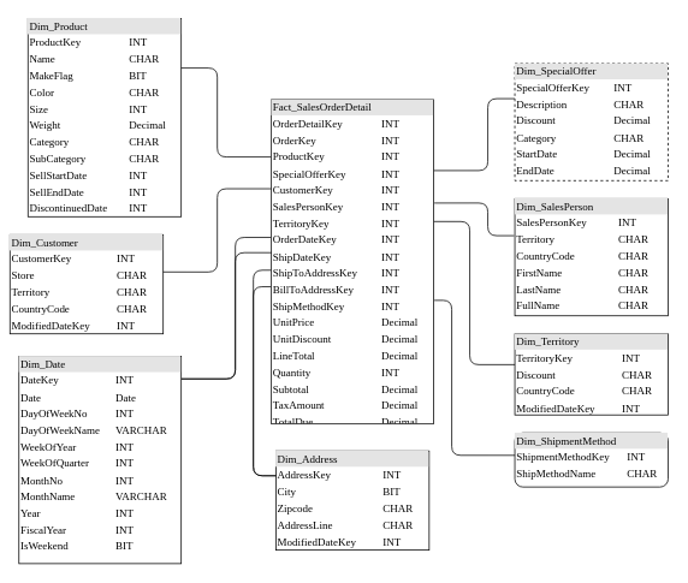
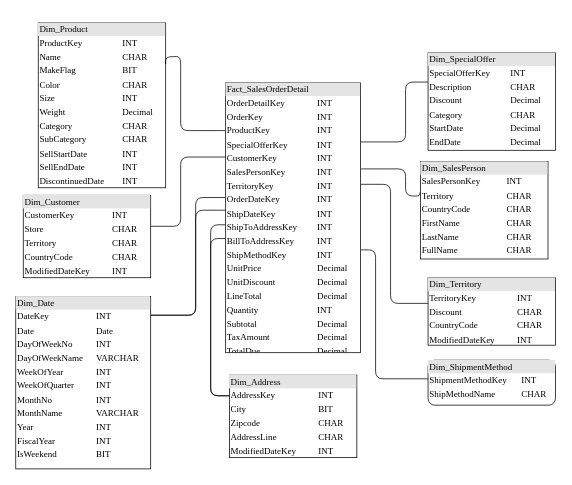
- <mxCell id="5" value="&lt;div style=&quot;box-sizing: border-box ; width: 100% ; background: #e4e4e4 ; padding: 2px&quot;&gt;Dim_Product&lt;/div&gt;&lt;table style=&quot;width: 100% ; font-size: 1em&quot; cellspacing=&quot;0&quot; cellpadding=&quot;2&quot;&gt;&lt;tbody&gt;&lt;tr&gt;&lt;td&gt;ProductKey&lt;/td&gt;&lt;td&gt;INT&lt;/td&gt;&lt;td&gt;&lt;br&gt;&lt;/td&gt;&lt;/tr&gt;&lt;tr&gt;&lt;td&gt;Name&lt;/td&gt;&lt;td&gt;CHAR&lt;/td&gt;&lt;td&gt;&lt;br&gt;&lt;/td&gt;&lt;/tr&gt;&lt;tr&gt;&lt;td&gt;MakeFlag&lt;/td&gt;&lt;td&gt;BIT&lt;/td&gt;&lt;td&gt;&lt;br&gt;&lt;/td&gt;&lt;/tr&gt;&lt;tr&gt;&lt;td&gt;Color&lt;br&gt;&lt;/td&gt;&lt;td&gt;CHAR&lt;/td&gt;&lt;td&gt;&lt;br&gt;&lt;/td&gt;&lt;/tr&gt;&lt;tr&gt;&lt;td&gt;Size&lt;br&gt;&lt;/td&gt;&lt;td&gt;INT&lt;/td&gt;&lt;td&gt;&lt;br&gt;&lt;/td&gt;&lt;/tr&gt;&lt;tr&gt;&lt;td&gt;Weight&lt;br&gt;&lt;/td&gt;&lt;td&gt;Decimal&lt;/td&gt;&lt;td&gt;&lt;br&gt;&lt;/td&gt;&lt;/tr&gt;&lt;tr&gt;&lt;td&gt;Category&lt;br&gt;&lt;/td&gt;&lt;td&gt;CHAR&lt;/td&gt;&lt;td&gt;&lt;br&gt;&lt;/td&gt;&lt;/tr&gt;&lt;tr&gt;&lt;td&gt;SubCategory&lt;br&gt;&lt;/td&gt;&lt;td&gt;CHAR&lt;/td&gt;&lt;td&gt;&lt;br&gt;&lt;/td&gt;&lt;/tr&gt;&lt;tr&gt;&lt;td&gt;SellStartDate&lt;br&gt;&lt;/td&gt;&lt;td&gt;INT&lt;br&gt;&lt;/td&gt;&lt;td&gt;&lt;br&gt;&lt;/td&gt;&lt;/tr&gt;&lt;tr&gt;&lt;td&gt;SellEndDate&lt;br&gt;&lt;/td&gt;&lt;td&gt;INT&lt;br&gt;&lt;/td&gt;&lt;td&gt;&lt;br&gt;&lt;/td&gt;&lt;/tr&gt;&lt;tr&gt;&lt;td&gt;DiscontinuedDate&lt;br&gt;&lt;/td&gt;&lt;td&gt;INT&lt;br&gt;&lt;/td&gt;&lt;td&gt;&lt;br&gt;&lt;/td&gt;&lt;/tr&gt;&lt;/tbody&gt;&lt;/table&gt;" style="verticalAlign=top;align=left;overflow=fill;html=1;rounded=0;shadow=0;comic=0;labelBackgroundColor=none;strokeWidth=1;fontFamily=Verdana;fontSize=12" parent="1" vertex="1"><mxGeometry x="30" y="20" width="170" height="220" as="geometry" /></mxCell>
+ <mxCell id="5" value="&lt;div style=&quot;box-sizing: border-box ; width: 100% ; background: #e4e4e4 ; padding: 2px&quot;&gt;Dim_Product&lt;/div&gt;&lt;table style=&quot;width: 100% ; font-size: 1em&quot; cellspacing=&quot;0&quot; cellpadding=&quot;2&quot;&gt;&lt;tbody&gt;&lt;tr&gt;&lt;td&gt;ProductKey&lt;/td&gt;&lt;td&gt;INT&lt;/td&gt;&lt;td&gt;&lt;br&gt;&lt;/td&gt;&lt;/tr&gt;&lt;tr&gt;&lt;td&gt;Name&lt;/td&gt;&lt;td&gt;CHAR&lt;/td&gt;&lt;td&gt;&lt;br&gt;&lt;/td&gt;&lt;/tr&gt;&lt;tr&gt;&lt;td&gt;MakeFlag&lt;/td&gt;&lt;td&gt;BIT&lt;/td&gt;&lt;td&gt;&lt;br&gt;&lt;/td&gt;&lt;/tr&gt;&lt;tr&gt;&lt;td&gt;Color&lt;br&gt;&lt;/td&gt;&lt;td&gt;CHAR&lt;/td&gt;&lt;td&gt;&lt;br&gt;&lt;/td&gt;&lt;/tr&gt;&lt;tr&gt;&lt;td&gt;Size&lt;br&gt;&lt;/td&gt;&lt;td&gt;INT&lt;/td&gt;&lt;td&gt;&lt;br&gt;&lt;/td&gt;&lt;/tr&gt;&lt;tr&gt;&lt;td&gt;Weight&lt;br&gt;&lt;/td&gt;&lt;td&gt;Decimal&lt;/td&gt;&lt;td&gt;&lt;br&gt;&lt;/td&gt;&lt;/tr&gt;&lt;tr&gt;&lt;td&gt;Category&lt;br&gt;&lt;/td&gt;&lt;td&gt;CHAR&lt;/td&gt;&lt;td&gt;&lt;br&gt;&lt;/td&gt;&lt;/tr&gt;&lt;tr&gt;&lt;td&gt;SubCategory&lt;br&gt;&lt;/td&gt;&lt;td&gt;CHAR&lt;/td&gt;&lt;td&gt;&lt;br&gt;&lt;/td&gt;&lt;/tr&gt;&lt;tr&gt;&lt;td&gt;SellStartDate&lt;br&gt;&lt;/td&gt;&lt;td&gt;INT&lt;br&gt;&lt;/td&gt;&lt;td&gt;&lt;br&gt;&lt;/td&gt;&lt;/tr&gt;&lt;tr&gt;&lt;td&gt;SellEndDate&lt;br&gt;&lt;/td&gt;&lt;td&gt;INT&lt;br&gt;&lt;/td&gt;&lt;td&gt;&lt;br&gt;&lt;/td&gt;&lt;/tr&gt;&lt;tr&gt;&lt;td&gt;DiscontinuedDate&lt;br&gt;&lt;/td&gt;&lt;td&gt;INT&lt;br&gt;&lt;/td&gt;&lt;td&gt;&lt;br&gt;&lt;/td&gt;&lt;/tr&gt;&lt;/tbody&gt;&lt;/table&gt;" style="verticalAlign=top;align=left;overflow=fill;html=1;rounded=0;shadow=0;comic=0;labelBackgroundColor=none;strokeWidth=1;fontFamily=Verdana;fontSize=12" parent="1" vertex="1"><mxGeometry x="50" y="30" width="170" height="220" as="geometry" /></mxCell>
- <mxCell id="3" value="&lt;div style=&quot;box-sizing: border-box ; width: 100% ; background: #e4e4e4 ; padding: 2px&quot;&gt;Dim_SpecialOffer&lt;/div&gt;&lt;table style=&quot;width: 100% ; font-size: 1em&quot; cellspacing=&quot;0&quot; cellpadding=&quot;2&quot;&gt;&lt;tbody&gt;&lt;tr&gt;&lt;td&gt;SpecialOfferKey&lt;/td&gt;&lt;td&gt;INT&lt;/td&gt;&lt;td&gt;&lt;br&gt;&lt;/td&gt;&lt;/tr&gt;&lt;tr&gt;&lt;td&gt;Description&lt;/td&gt;&lt;td&gt;CHAR&lt;/td&gt;&lt;td&gt;&lt;br&gt;&lt;/td&gt;&lt;/tr&gt;&lt;tr&gt;&lt;td&gt;Discount&lt;br&gt;&lt;/td&gt;&lt;td&gt;Decimal&lt;br&gt;&lt;/td&gt;&lt;td&gt;&lt;br&gt;&lt;/td&gt;&lt;/tr&gt;&lt;tr&gt;&lt;td&gt;Category&lt;br&gt;&lt;/td&gt;&lt;td&gt;CHAR&lt;br&gt;&lt;/td&gt;&lt;td&gt;&lt;br&gt;&lt;/td&gt;&lt;/tr&gt;&lt;tr&gt;&lt;td&gt;StartDate&lt;br&gt;&lt;/td&gt;&lt;td&gt;Decimal&lt;br&gt;&lt;/td&gt;&lt;td&gt;&lt;br&gt;&lt;/td&gt;&lt;/tr&gt;&lt;tr&gt;&lt;td&gt;EndDate&lt;br&gt;&lt;/td&gt;&lt;td&gt;Decimal&lt;br&gt;&lt;/td&gt;&lt;td&gt;&lt;br&gt;&lt;/td&gt;&lt;/tr&gt;&lt;/tbody&gt;&lt;/table&gt;" style="verticalAlign=top;align=left;overflow=fill;html=1;rounded=0;shadow=0;comic=0;labelBackgroundColor=none;strokeWidth=1;fontFamily=Verdana;fontSize=12;dashed=1;" parent="1" vertex="1"><mxGeometry x="570" y="70" width="170" height="130" as="geometry" /></mxCell>
+ <mxCell id="3" value="&lt;div style=&quot;box-sizing: border-box ; width: 100% ; background: #e4e4e4 ; padding: 2px&quot;&gt;Dim_SpecialOffer&lt;/div&gt;&lt;table style=&quot;width: 100% ; font-size: 1em&quot; cellspacing=&quot;0&quot; cellpadding=&quot;2&quot;&gt;&lt;tbody&gt;&lt;tr&gt;&lt;td&gt;SpecialOfferKey&lt;/td&gt;&lt;td&gt;INT&lt;/td&gt;&lt;td&gt;&lt;br&gt;&lt;/td&gt;&lt;/tr&gt;&lt;tr&gt;&lt;td&gt;Description&lt;/td&gt;&lt;td&gt;CHAR&lt;/td&gt;&lt;td&gt;&lt;br&gt;&lt;/td&gt;&lt;/tr&gt;&lt;tr&gt;&lt;td&gt;Discount&lt;br&gt;&lt;/td&gt;&lt;td&gt;Decimal&lt;br&gt;&lt;/td&gt;&lt;td&gt;&lt;br&gt;&lt;/td&gt;&lt;/tr&gt;&lt;tr&gt;&lt;td&gt;Category&lt;br&gt;&lt;/td&gt;&lt;td&gt;CHAR&lt;br&gt;&lt;/td&gt;&lt;td&gt;&lt;br&gt;&lt;/td&gt;&lt;/tr&gt;&lt;tr&gt;&lt;td&gt;StartDate&lt;br&gt;&lt;/td&gt;&lt;td&gt;Decimal&lt;br&gt;&lt;/td&gt;&lt;td&gt;&lt;br&gt;&lt;/td&gt;&lt;/tr&gt;&lt;tr&gt;&lt;td&gt;EndDate&lt;br&gt;&lt;/td&gt;&lt;td&gt;Decimal&lt;br&gt;&lt;/td&gt;&lt;td&gt;&lt;br&gt;&lt;/td&gt;&lt;/tr&gt;&lt;/tbody&gt;&lt;/table&gt;" style="verticalAlign=top;align=left;overflow=fill;html=1;rounded=0;shadow=0;comic=0;labelBackgroundColor=none;strokeWidth=1;fontFamily=Verdana;fontSize=12" parent="1" vertex="1"><mxGeometry x="570" y="70" width="170" height="130" as="geometry" /></mxCell>
- <mxCell id="7" value="&lt;div style=&quot;box-sizing: border-box ; width: 100% ; background: #e4e4e4 ; padding: 2px&quot;&gt;Dim_SalesPerson&lt;/div&gt;&lt;table style=&quot;width: 100% ; font-size: 1em&quot; cellspacing=&quot;0&quot; cellpadding=&quot;2&quot;&gt;&lt;tbody&gt;&lt;tr&gt;&lt;td&gt;SalesPersonKey&lt;/td&gt;&lt;td&gt;INT&lt;/td&gt;&lt;td&gt;&lt;br&gt;&lt;/td&gt;&lt;/tr&gt;&lt;tr&gt;&lt;td&gt;Territory&lt;/td&gt;&lt;td&gt;CHAR&lt;/td&gt;&lt;td&gt;&lt;br&gt;&lt;/td&gt;&lt;/tr&gt;&lt;tr&gt;&lt;td&gt;CountryCode&lt;br&gt;&lt;/td&gt;&lt;td&gt;CHAR&lt;br&gt;&lt;/td&gt;&lt;td&gt;&lt;br&gt;&lt;/td&gt;&lt;/tr&gt;&lt;tr&gt;&lt;td&gt;FirstName&lt;br&gt;&lt;/td&gt;&lt;td&gt;CHAR&lt;br&gt;&lt;/td&gt;&lt;td&gt;&lt;br&gt;&lt;/td&gt;&lt;/tr&gt;&lt;tr&gt;&lt;td&gt;LastName&lt;br&gt;&lt;/td&gt;&lt;td&gt;CHAR&lt;/td&gt;&lt;td&gt;&lt;br&gt;&lt;/td&gt;&lt;/tr&gt;&lt;tr&gt;&lt;td&gt;FullName&lt;br&gt;&lt;/td&gt;&lt;td&gt;CHAR&lt;br&gt;&lt;/td&gt;&lt;td&gt;&lt;br&gt;&lt;/td&gt;&lt;/tr&gt;&lt;tr&gt;&lt;td&gt;&lt;br&gt;&lt;/td&gt;&lt;td&gt;&lt;br&gt;&lt;/td&gt;&lt;td&gt;&lt;br&gt;&lt;/td&gt;&lt;/tr&gt;&lt;tr&gt;&lt;td&gt;&lt;br&gt;&lt;/td&gt;&lt;td&gt;&lt;br&gt;&lt;/td&gt;&lt;td&gt;&lt;br&gt;&lt;/td&gt;&lt;/tr&gt;&lt;/tbody&gt;&lt;/table&gt;" style="verticalAlign=top;align=left;overflow=fill;html=1;rounded=0;shadow=0;comic=0;labelBackgroundColor=none;strokeWidth=1;fontFamily=Verdana;fontSize=12" parent="1" vertex="1"><mxGeometry x="570" y="220" width="170" height="130" as="geometry" /></mxCell>
+ <mxCell id="7" value="&lt;div style=&quot;box-sizing: border-box ; width: 100% ; background: #e4e4e4 ; padding: 2px&quot;&gt;Dim_SalesPerson&lt;/div&gt;&lt;table style=&quot;width: 100% ; font-size: 1em&quot; cellspacing=&quot;0&quot; cellpadding=&quot;2&quot;&gt;&lt;tbody&gt;&lt;tr&gt;&lt;td&gt;SalesPersonKey&lt;/td&gt;&lt;td&gt;INT&lt;/td&gt;&lt;td&gt;&lt;br&gt;&lt;/td&gt;&lt;/tr&gt;&lt;tr&gt;&lt;td&gt;Territory&lt;/td&gt;&lt;td&gt;CHAR&lt;/td&gt;&lt;td&gt;&lt;br&gt;&lt;/td&gt;&lt;/tr&gt;&lt;tr&gt;&lt;td&gt;CountryCode&lt;br&gt;&lt;/td&gt;&lt;td&gt;CHAR&lt;br&gt;&lt;/td&gt;&lt;td&gt;&lt;br&gt;&lt;/td&gt;&lt;/tr&gt;&lt;tr&gt;&lt;td&gt;FirstName&lt;br&gt;&lt;/td&gt;&lt;td&gt;CHAR&lt;br&gt;&lt;/td&gt;&lt;td&gt;&lt;br&gt;&lt;/td&gt;&lt;/tr&gt;&lt;tr&gt;&lt;td&gt;LastName&lt;br&gt;&lt;/td&gt;&lt;td&gt;CHAR&lt;/td&gt;&lt;td&gt;&lt;br&gt;&lt;/td&gt;&lt;/tr&gt;&lt;tr&gt;&lt;td&gt;FullName&lt;br&gt;&lt;/td&gt;&lt;td&gt;CHAR&lt;br&gt;&lt;/td&gt;&lt;td&gt;&lt;br&gt;&lt;/td&gt;&lt;/tr&gt;&lt;tr&gt;&lt;td&gt;&lt;br&gt;&lt;/td&gt;&lt;td&gt;&lt;br&gt;&lt;/td&gt;&lt;td&gt;&lt;br&gt;&lt;/td&gt;&lt;/tr&gt;&lt;tr&gt;&lt;td&gt;&lt;br&gt;&lt;/td&gt;&lt;td&gt;&lt;br&gt;&lt;/td&gt;&lt;td&gt;&lt;br&gt;&lt;/td&gt;&lt;/tr&gt;&lt;/tbody&gt;&lt;/table&gt;" style="verticalAlign=top;align=left;overflow=fill;html=1;rounded=0;shadow=0;comic=0;labelBackgroundColor=none;strokeWidth=1;fontFamily=Verdana;fontSize=12" parent="1" vertex="1"><mxGeometry x="560" y="215" width="170" height="130" as="geometry" /></mxCell>
- <mxCell id="8" value="&lt;div style=&quot;box-sizing: border-box ; width: 100% ; background: #e4e4e4 ; padding: 2px&quot;&gt;Dim_Customer&lt;/div&gt;&lt;table style=&quot;width: 100% ; font-size: 1em&quot; cellspacing=&quot;0&quot; cellpadding=&quot;2&quot;&gt;&lt;tbody&gt;&lt;tr&gt;&lt;td&gt;CustomerKey&lt;/td&gt;&lt;td&gt;INT&lt;/td&gt;&lt;td&gt;&lt;br&gt;&lt;/td&gt;&lt;/tr&gt;&lt;tr&gt;&lt;td&gt;Store&lt;/td&gt;&lt;td&gt;CHAR&lt;/td&gt;&lt;td&gt;&lt;br&gt;&lt;/td&gt;&lt;/tr&gt;&lt;tr&gt;&lt;td&gt;Territory&lt;br&gt;&lt;/td&gt;&lt;td&gt;CHAR&lt;br&gt;&lt;/td&gt;&lt;td&gt;&lt;br&gt;&lt;/td&gt;&lt;/tr&gt;&lt;tr&gt;&lt;td&gt;CountryCode&lt;br&gt;&lt;/td&gt;&lt;td&gt;CHAR&lt;br&gt;&lt;/td&gt;&lt;td&gt;&lt;br&gt;&lt;/td&gt;&lt;/tr&gt;&lt;tr&gt;&lt;td&gt;ModifiedDateKey&lt;br&gt;&lt;/td&gt;&lt;td&gt;INT&lt;br&gt;&lt;/td&gt;&lt;td&gt;&lt;br&gt;&lt;/td&gt;&lt;/tr&gt;&lt;tr&gt;&lt;td&gt;&lt;br&gt;&lt;/td&gt;&lt;td&gt;&lt;br&gt;&lt;/td&gt;&lt;td&gt;&lt;br&gt;&lt;/td&gt;&lt;/tr&gt;&lt;/tbody&gt;&lt;/table&gt;" style="verticalAlign=top;align=left;overflow=fill;html=1;rounded=0;shadow=0;comic=0;labelBackgroundColor=none;strokeWidth=1;fontFamily=Verdana;fontSize=12" parent="1" vertex="1"><mxGeometry x="10" y="260" width="170" height="110" as="geometry" /></mxCell>
+ <mxCell id="8" value="&lt;div style=&quot;box-sizing: border-box ; width: 100% ; background: #e4e4e4 ; padding: 2px&quot;&gt;Dim_Customer&lt;/div&gt;&lt;table style=&quot;width: 100% ; font-size: 1em&quot; cellspacing=&quot;0&quot; cellpadding=&quot;2&quot;&gt;&lt;tbody&gt;&lt;tr&gt;&lt;td&gt;CustomerKey&lt;/td&gt;&lt;td&gt;INT&lt;/td&gt;&lt;td&gt;&lt;br&gt;&lt;/td&gt;&lt;/tr&gt;&lt;tr&gt;&lt;td&gt;Store&lt;/td&gt;&lt;td&gt;CHAR&lt;/td&gt;&lt;td&gt;&lt;br&gt;&lt;/td&gt;&lt;/tr&gt;&lt;tr&gt;&lt;td&gt;Territory&lt;br&gt;&lt;/td&gt;&lt;td&gt;CHAR&lt;br&gt;&lt;/td&gt;&lt;td&gt;&lt;br&gt;&lt;/td&gt;&lt;/tr&gt;&lt;tr&gt;&lt;td&gt;CountryCode&lt;br&gt;&lt;/td&gt;&lt;td&gt;CHAR&lt;br&gt;&lt;/td&gt;&lt;td&gt;&lt;br&gt;&lt;/td&gt;&lt;/tr&gt;&lt;tr&gt;&lt;td&gt;ModifiedDateKey&lt;br&gt;&lt;/td&gt;&lt;td&gt;INT&lt;br&gt;&lt;/td&gt;&lt;td&gt;&lt;br&gt;&lt;/td&gt;&lt;/tr&gt;&lt;tr&gt;&lt;td&gt;&lt;br&gt;&lt;/td&gt;&lt;td&gt;&lt;br&gt;&lt;/td&gt;&lt;td&gt;&lt;br&gt;&lt;/td&gt;&lt;/tr&gt;&lt;/tbody&gt;&lt;/table&gt;" style="verticalAlign=top;align=left;overflow=fill;html=1;rounded=0;shadow=0;comic=0;labelBackgroundColor=none;strokeWidth=1;fontFamily=Verdana;fontSize=12" parent="1" vertex="1"><mxGeometry x="30" y="260" width="170" height="110" as="geometry" /></mxCell>
